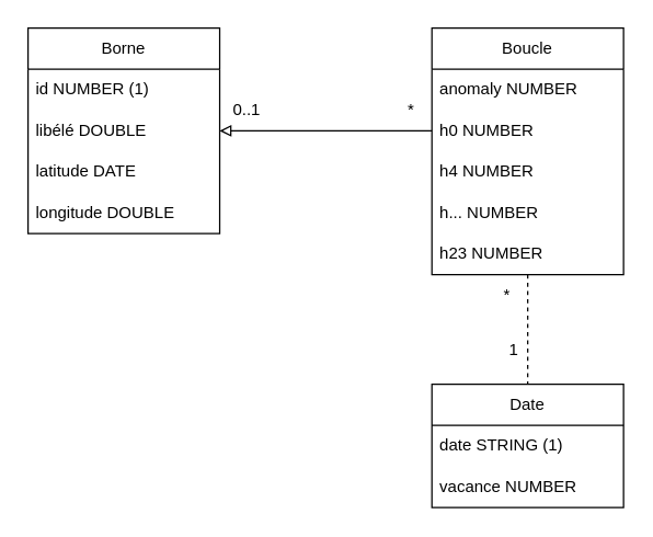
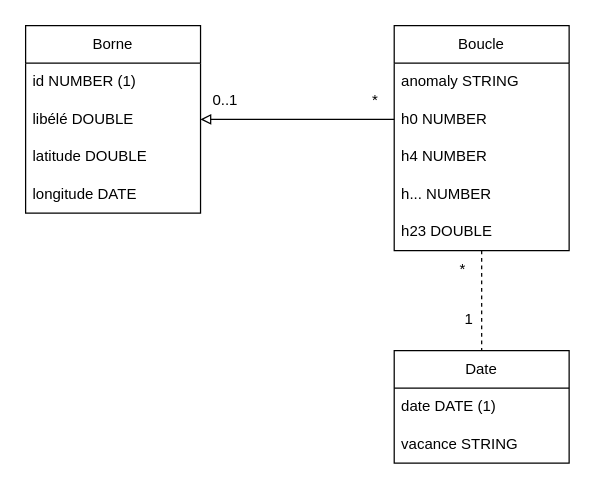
- <mxCell id="9" value="anomaly NUMBER" style="text;strokeColor=none;fillColor=none;align=left;verticalAlign=middle;spacingLeft=4;spacingRight=4;overflow=hidden;points=[[0,0.5],[1,0.5]];portConstraint=eastwest;rotatable=0;whiteSpace=wrap;html=1;" vertex="1" parent="8"><mxGeometry y="30" width="140" height="30" as="geometry" /></mxCell>
+ <mxCell id="9" value="anomaly STRING" style="text;strokeColor=none;fillColor=none;align=left;verticalAlign=middle;spacingLeft=4;spacingRight=4;overflow=hidden;points=[[0,0.5],[1,0.5]];portConstraint=eastwest;rotatable=0;whiteSpace=wrap;html=1;" vertex="1" parent="8"><mxGeometry y="30" width="140" height="30" as="geometry" /></mxCell>
- <mxCell id="5" value="latitude DATE" style="text;strokeColor=none;fillColor=none;align=left;verticalAlign=middle;spacingLeft=4;spacingRight=4;overflow=hidden;points=[[0,0.5],[1,0.5]];portConstraint=eastwest;rotatable=0;whiteSpace=wrap;html=1;" vertex="1" parent="2"><mxGeometry y="90" width="140" height="30" as="geometry" /></mxCell>
+ <mxCell id="5" value="latitude DOUBLE" style="text;strokeColor=none;fillColor=none;align=left;verticalAlign=middle;spacingLeft=4;spacingRight=4;overflow=hidden;points=[[0,0.5],[1,0.5]];portConstraint=eastwest;rotatable=0;whiteSpace=wrap;html=1;" vertex="1" parent="2"><mxGeometry y="90" width="140" height="30" as="geometry" /></mxCell>
- <mxCell id="6" value="longitude DOUBLE" style="text;strokeColor=none;fillColor=none;align=left;verticalAlign=middle;spacingLeft=4;spacingRight=4;overflow=hidden;points=[[0,0.5],[1,0.5]];portConstraint=eastwest;rotatable=0;whiteSpace=wrap;html=1;" vertex="1" parent="2"><mxGeometry y="120" width="140" height="30" as="geometry" /></mxCell>
+ <mxCell id="6" value="longitude DATE" style="text;strokeColor=none;fillColor=none;align=left;verticalAlign=middle;spacingLeft=4;spacingRight=4;overflow=hidden;points=[[0,0.5],[1,0.5]];portConstraint=eastwest;rotatable=0;whiteSpace=wrap;html=1;" vertex="1" parent="2"><mxGeometry y="120" width="140" height="30" as="geometry" /></mxCell>
- <mxCell id="13" value="h23 NUMBER" style="text;strokeColor=none;fillColor=none;align=left;verticalAlign=middle;spacingLeft=4;spacingRight=4;overflow=hidden;points=[[0,0.5],[1,0.5]];portConstraint=eastwest;rotatable=0;whiteSpace=wrap;html=1;" vertex="1" parent="8"><mxGeometry y="150" width="140" height="30" as="geometry" /></mxCell>
+ <mxCell id="13" value="h23 DOUBLE" style="text;strokeColor=none;fillColor=none;align=left;verticalAlign=middle;spacingLeft=4;spacingRight=4;overflow=hidden;points=[[0,0.5],[1,0.5]];portConstraint=eastwest;rotatable=0;whiteSpace=wrap;html=1;" vertex="1" parent="8"><mxGeometry y="150" width="140" height="30" as="geometry" /></mxCell>
- <mxCell id="15" value="date STRING (1)" style="text;strokeColor=none;fillColor=none;align=left;verticalAlign=middle;spacingLeft=4;spacingRight=4;overflow=hidden;points=[[0,0.5],[1,0.5]];portConstraint=eastwest;rotatable=0;whiteSpace=wrap;html=1;" vertex="1" parent="14"><mxGeometry y="30" width="140" height="30" as="geometry" /></mxCell>
+ <mxCell id="15" value="date DATE (1)" style="text;strokeColor=none;fillColor=none;align=left;verticalAlign=middle;spacingLeft=4;spacingRight=4;overflow=hidden;points=[[0,0.5],[1,0.5]];portConstraint=eastwest;rotatable=0;whiteSpace=wrap;html=1;" vertex="1" parent="14"><mxGeometry y="30" width="140" height="30" as="geometry" /></mxCell>
- <mxCell id="16" value="vacance NUMBER" style="text;strokeColor=none;fillColor=none;align=left;verticalAlign=middle;spacingLeft=4;spacingRight=4;overflow=hidden;points=[[0,0.5],[1,0.5]];portConstraint=eastwest;rotatable=0;whiteSpace=wrap;html=1;" vertex="1" parent="14"><mxGeometry y="60" width="140" height="30" as="geometry" /></mxCell>
+ <mxCell id="16" value="vacance STRING" style="text;strokeColor=none;fillColor=none;align=left;verticalAlign=middle;spacingLeft=4;spacingRight=4;overflow=hidden;points=[[0,0.5],[1,0.5]];portConstraint=eastwest;rotatable=0;whiteSpace=wrap;html=1;" vertex="1" parent="14"><mxGeometry y="60" width="140" height="30" as="geometry" /></mxCell>
